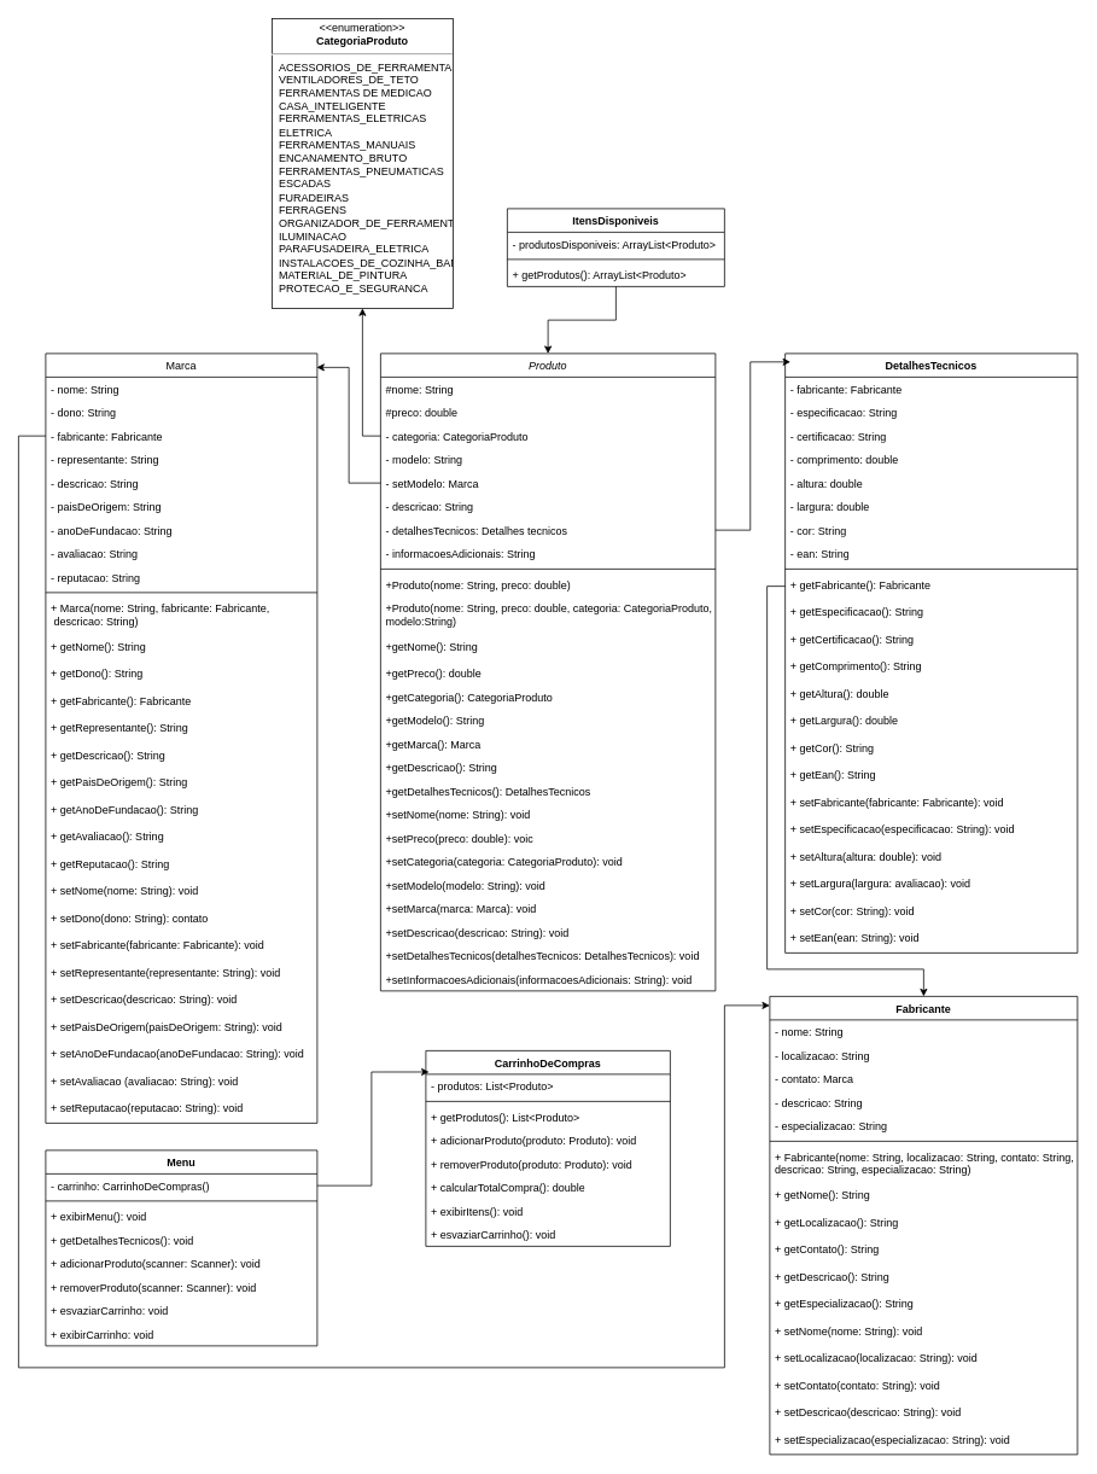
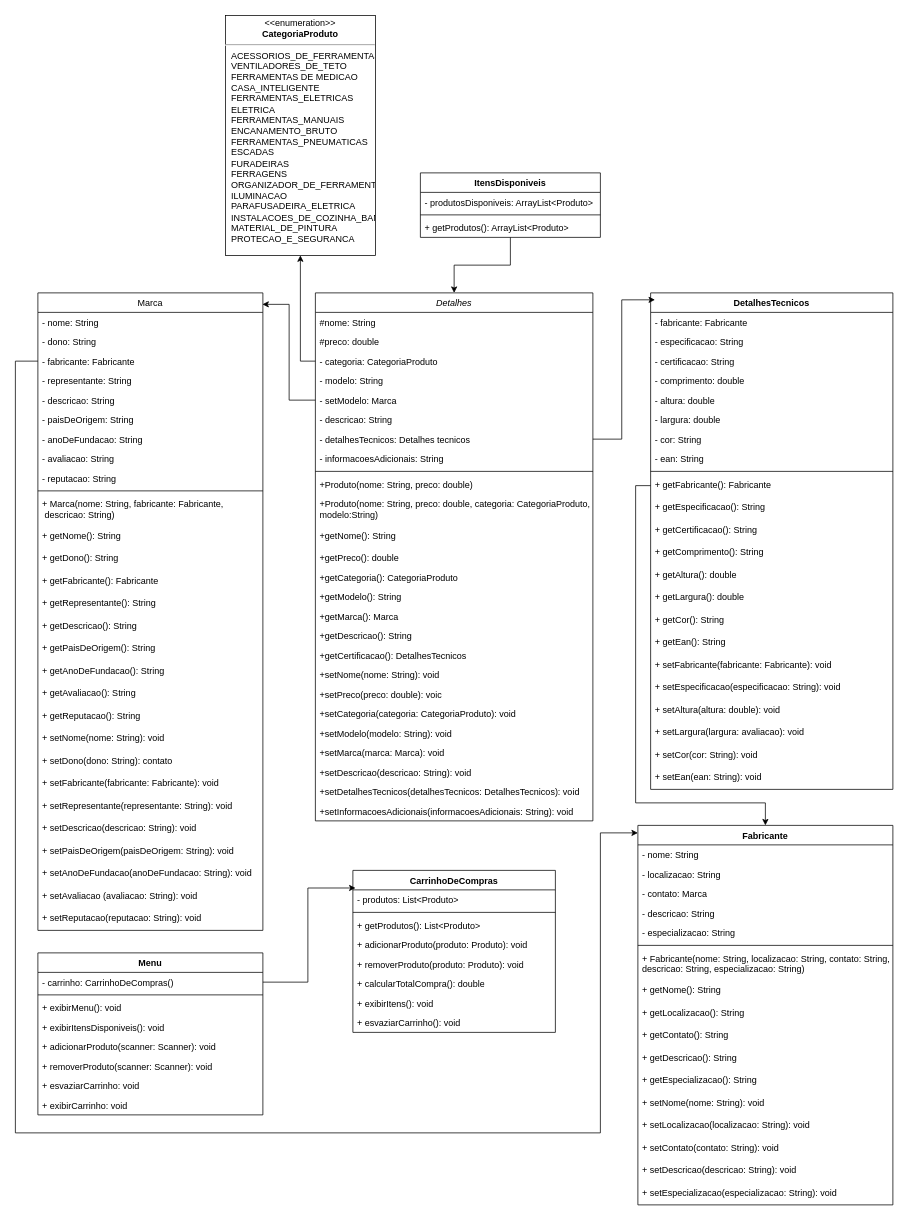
- <mxCell id="2" value="Produto" style="swimlane;fontStyle=2;align=center;verticalAlign=top;childLayout=stackLayout;horizontal=1;startSize=26;horizontalStack=0;resizeParent=1;resizeLast=0;collapsible=1;marginBottom=0;rounded=0;shadow=0;strokeWidth=1;" parent="1" vertex="1"><mxGeometry x="420" y="390" width="370" height="704" as="geometry"><mxRectangle x="230" y="140" width="160" height="26" as="alternateBounds" /></mxGeometry></mxCell>
+ <mxCell id="2" value="Detalhes" style="swimlane;fontStyle=2;align=center;verticalAlign=top;childLayout=stackLayout;horizontal=1;startSize=26;horizontalStack=0;resizeParent=1;resizeLast=0;collapsible=1;marginBottom=0;rounded=0;shadow=0;strokeWidth=1;" parent="1" vertex="1"><mxGeometry x="420" y="390" width="370" height="704" as="geometry"><mxRectangle x="230" y="140" width="160" height="26" as="alternateBounds" /></mxGeometry></mxCell>
- <mxCell id="20" value="+getDetalhesTecnicos(): DetalhesTecnicos" style="text;align=left;verticalAlign=top;spacingLeft=4;spacingRight=4;overflow=hidden;rotatable=0;points=[[0,0.5],[1,0.5]];portConstraint=eastwest;rounded=0;shadow=0;html=0;" parent="2" vertex="1"><mxGeometry y="470" width="370" height="26" as="geometry" /></mxCell>
+ <mxCell id="20" value="+getCertificacao(): DetalhesTecnicos" style="text;align=left;verticalAlign=top;spacingLeft=4;spacingRight=4;overflow=hidden;rotatable=0;points=[[0,0.5],[1,0.5]];portConstraint=eastwest;rounded=0;shadow=0;html=0;" parent="2" vertex="1"><mxGeometry y="470" width="370" height="26" as="geometry" /></mxCell>
- <mxCell id="105" value="+ getDetalhesTecnicos(): void" style="text;strokeColor=none;fillColor=none;align=left;verticalAlign=top;spacingLeft=4;spacingRight=4;overflow=hidden;rotatable=0;points=[[0,0.5],[1,0.5]];portConstraint=eastwest;whiteSpace=wrap;html=1;" vertex="1" parent="101"><mxGeometry y="86" width="300" height="26" as="geometry" /></mxCell>
+ <mxCell id="105" value="+ exibirItensDisponiveis(): void" style="text;strokeColor=none;fillColor=none;align=left;verticalAlign=top;spacingLeft=4;spacingRight=4;overflow=hidden;rotatable=0;points=[[0,0.5],[1,0.5]];portConstraint=eastwest;whiteSpace=wrap;html=1;" vertex="1" parent="101"><mxGeometry y="86" width="300" height="26" as="geometry" /></mxCell>
